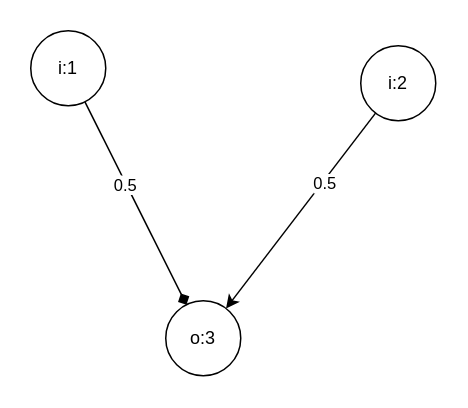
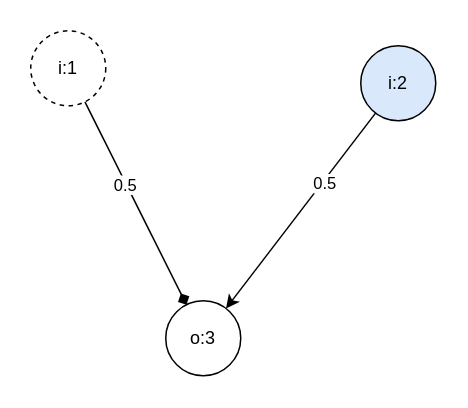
- <mxCell id="4" value="i:1" style="ellipse;whiteSpace=wrap;html=1;aspect=fixed;" vertex="1" parent="1"><mxGeometry x="20" y="20" width="50" height="50" as="geometry" /></mxCell>
+ <mxCell id="4" value="i:1" style="ellipse;whiteSpace=wrap;html=1;aspect=fixed;dashed=1;" vertex="1" parent="1"><mxGeometry x="20" y="20" width="50" height="50" as="geometry" /></mxCell>
- <mxCell id="7" value="i:2" style="ellipse;whiteSpace=wrap;html=1;aspect=fixed;" vertex="1" parent="1"><mxGeometry x="240" y="30" width="50" height="50" as="geometry" /></mxCell>
+ <mxCell id="7" value="i:2" style="ellipse;whiteSpace=wrap;html=1;aspect=fixed;fillColor=#dae8fc;" vertex="1" parent="1"><mxGeometry x="240" y="30" width="50" height="50" as="geometry" /></mxCell>
